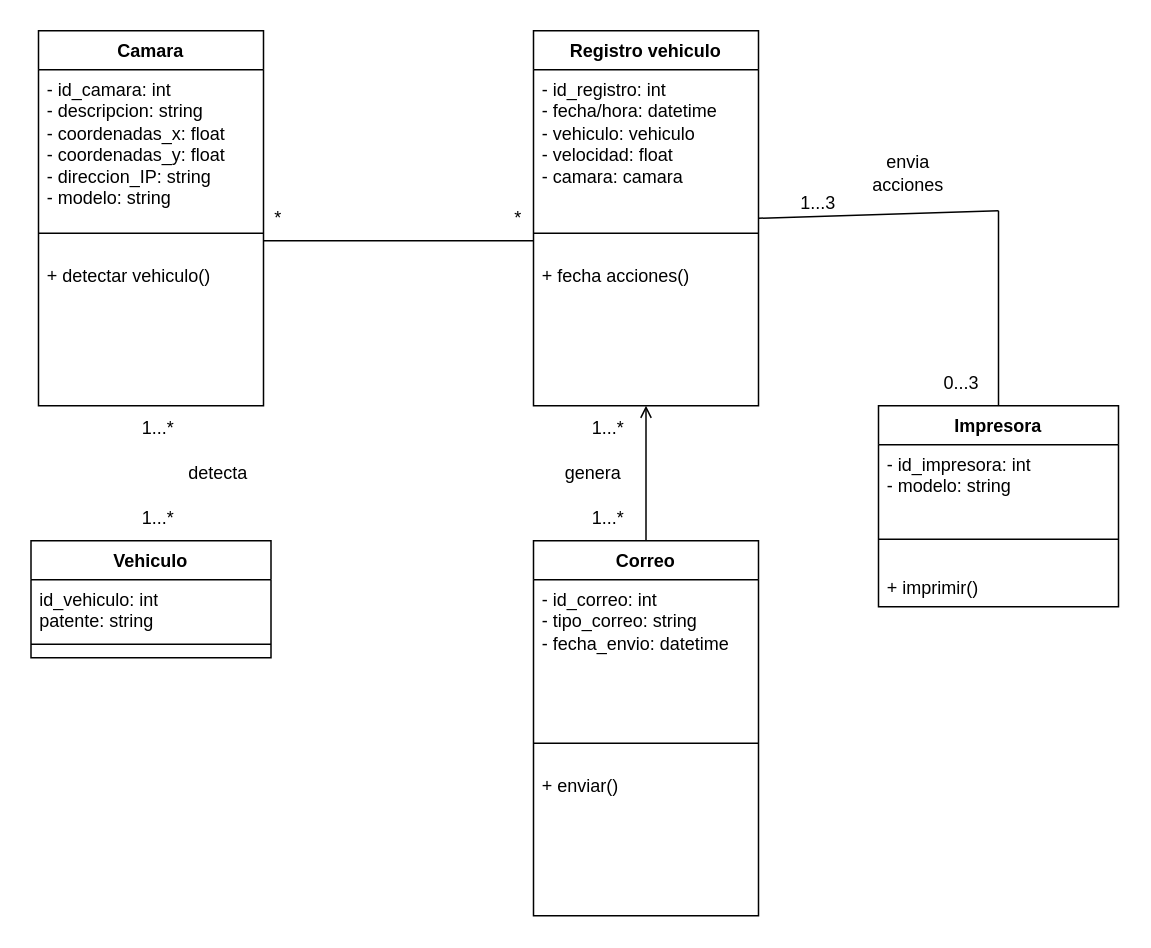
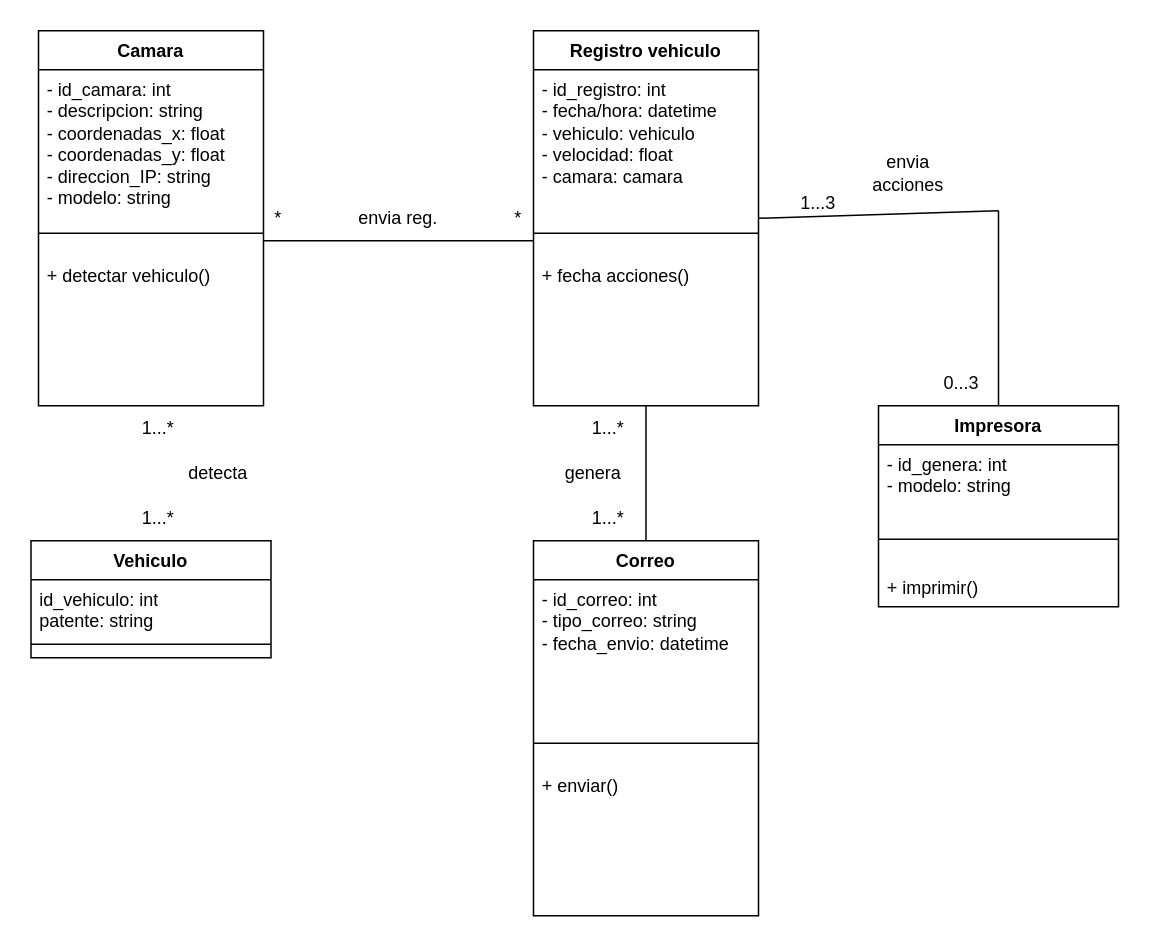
+ <mxCell id="26" value="envia reg." style="text;html=1;align=center;verticalAlign=middle;whiteSpace=wrap;rounded=0;" vertex="1" parent="1"><mxGeometry x="235" y="130" width="60" height="30" as="geometry" /></mxCell>
- <mxCell id="23" value="" style="endArrow=open;html=1;rounded=0;entryX=0.5;entryY=1;entryDx=0;entryDy=0;entryPerimeter=0;exitX=0.5;exitY=0;exitDx=0;exitDy=0;" edge="1" parent="1" source="17" target="16"><mxGeometry width="50" height="50" relative="1" as="geometry"><mxPoint x="315" y="270" as="sourcePoint" /><mxPoint x="365" y="220" as="targetPoint" /></mxGeometry></mxCell>
+ <mxCell id="23" value="" style="endArrow=none;html=1;rounded=0;entryX=0.5;entryY=1;entryDx=0;entryDy=0;entryPerimeter=0;exitX=0.5;exitY=0;exitDx=0;exitDy=0;" edge="1" parent="1" source="17" target="16"><mxGeometry width="50" height="50" relative="1" as="geometry"><mxPoint x="315" y="270" as="sourcePoint" /><mxPoint x="365" y="220" as="targetPoint" /></mxGeometry></mxCell>
- <mxCell id="10" value="- id_impresora: int&lt;div&gt;- modelo: string&lt;/div&gt;" style="text;strokeColor=none;fillColor=none;align=left;verticalAlign=top;spacingLeft=4;spacingRight=4;overflow=hidden;rotatable=0;points=[[0,0.5],[1,0.5]];portConstraint=eastwest;whiteSpace=wrap;html=1;" vertex="1" parent="9"><mxGeometry y="26" width="160" height="44" as="geometry" /></mxCell>
+ <mxCell id="10" value="- id_genera: int&lt;div&gt;- modelo: string&lt;/div&gt;" style="text;strokeColor=none;fillColor=none;align=left;verticalAlign=top;spacingLeft=4;spacingRight=4;overflow=hidden;rotatable=0;points=[[0,0.5],[1,0.5]];portConstraint=eastwest;whiteSpace=wrap;html=1;" vertex="1" parent="9"><mxGeometry y="26" width="160" height="44" as="geometry" /></mxCell>
